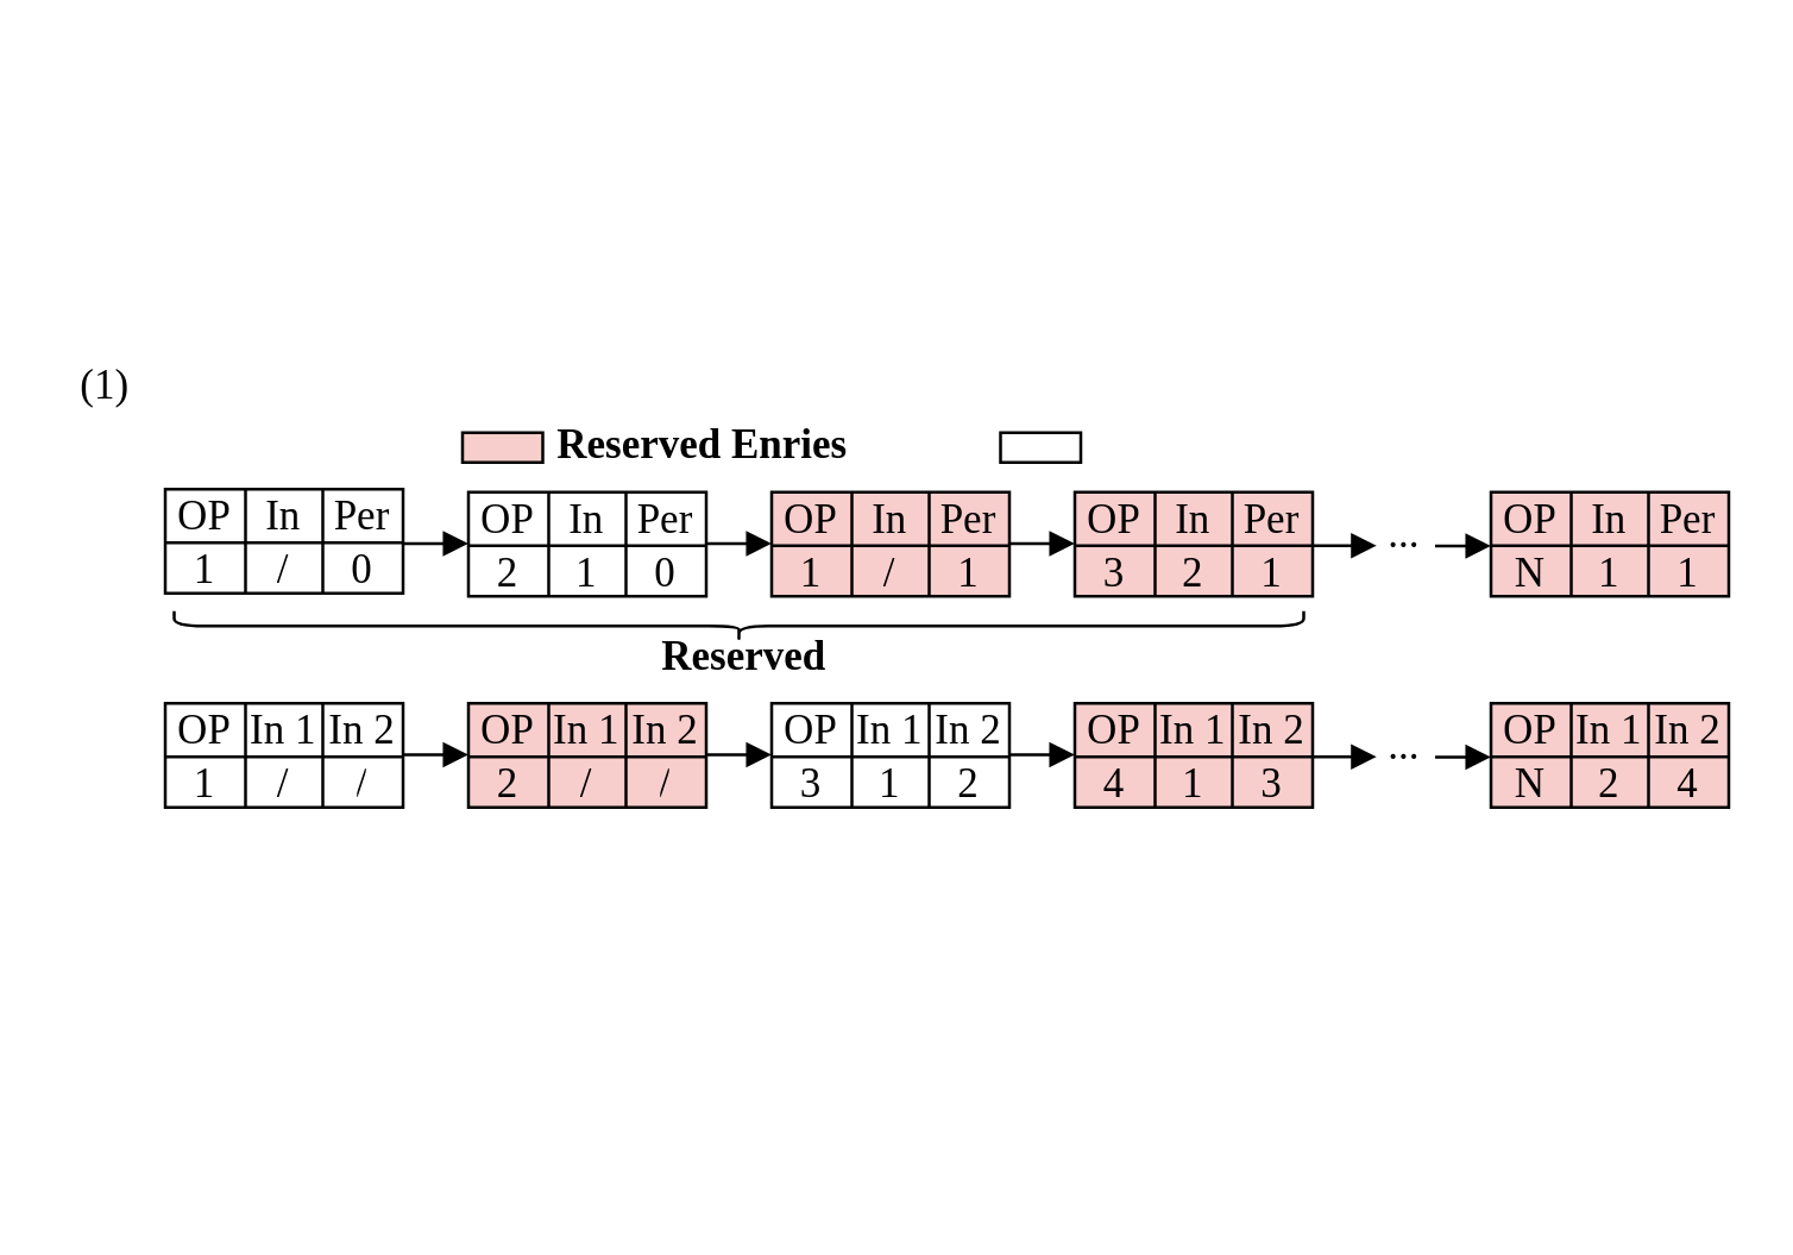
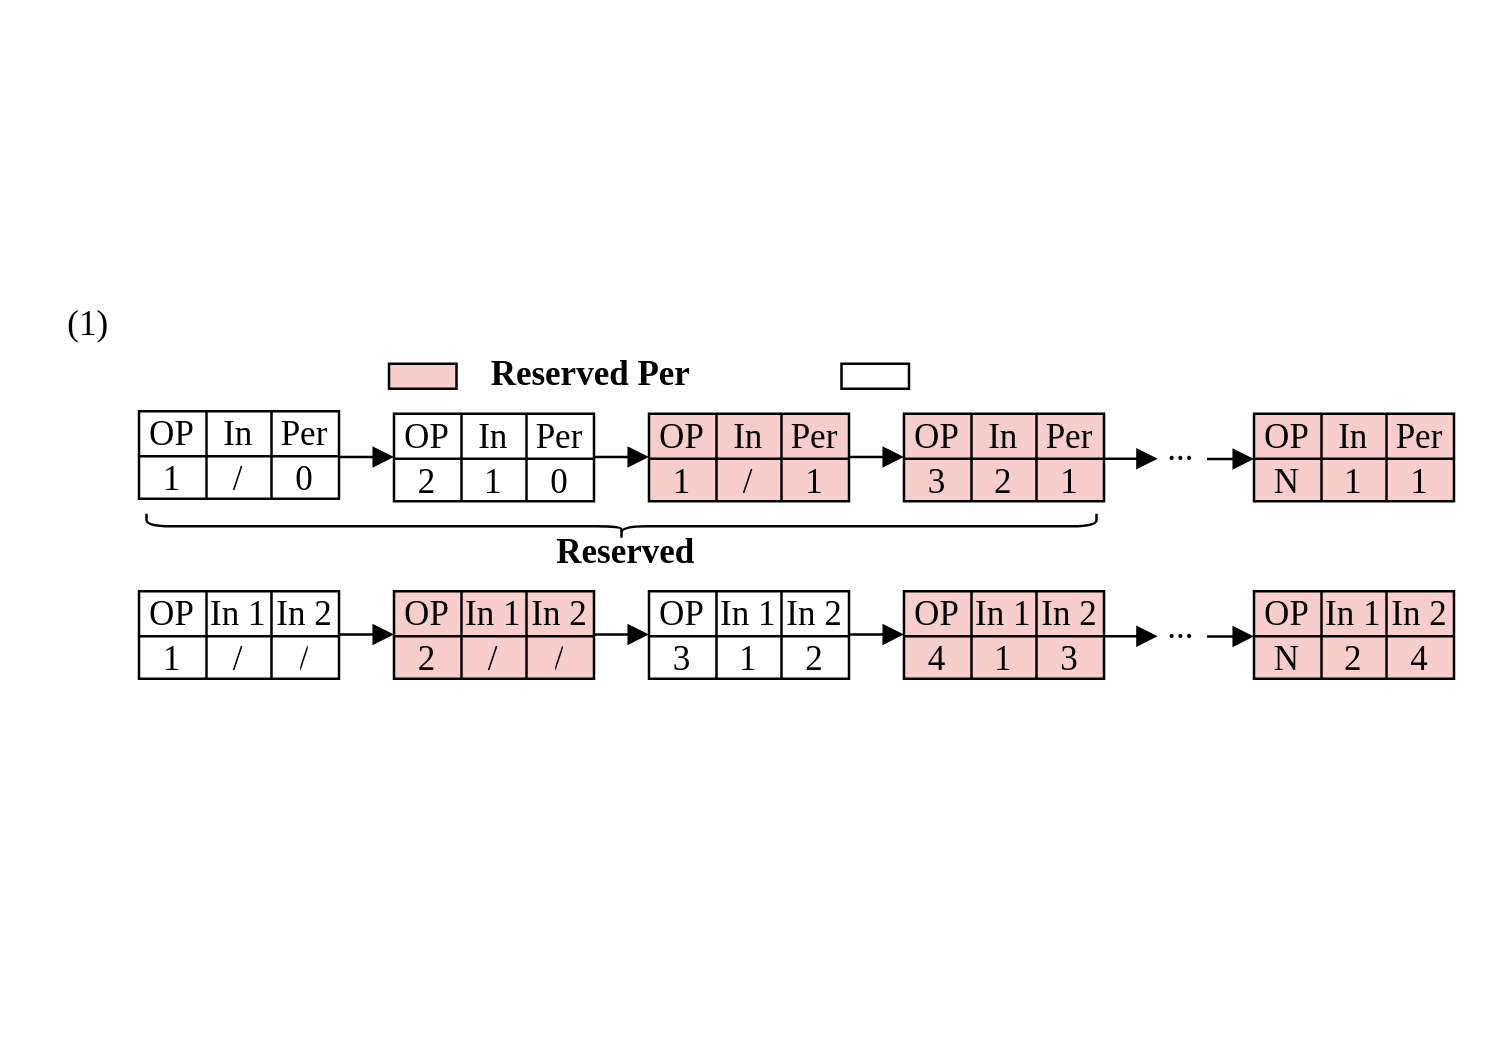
- <mxCell id="56" value="Reserved Enries" style="text;html=1;align=center;verticalAlign=middle;whiteSpace=wrap;rounded=0;fontFamily=Times New Roman;fontStyle=1;fontSize=14;" parent="1" vertex="1"><mxGeometry x="182" y="135" width="108" height="30" as="geometry" /></mxCell>
+ <mxCell id="56" value="Reserved Per" style="text;html=1;align=center;verticalAlign=middle;whiteSpace=wrap;rounded=0;fontFamily=Times New Roman;fontStyle=1;fontSize=14;" parent="1" vertex="1"><mxGeometry x="182" y="135" width="108" height="30" as="geometry" /></mxCell>
